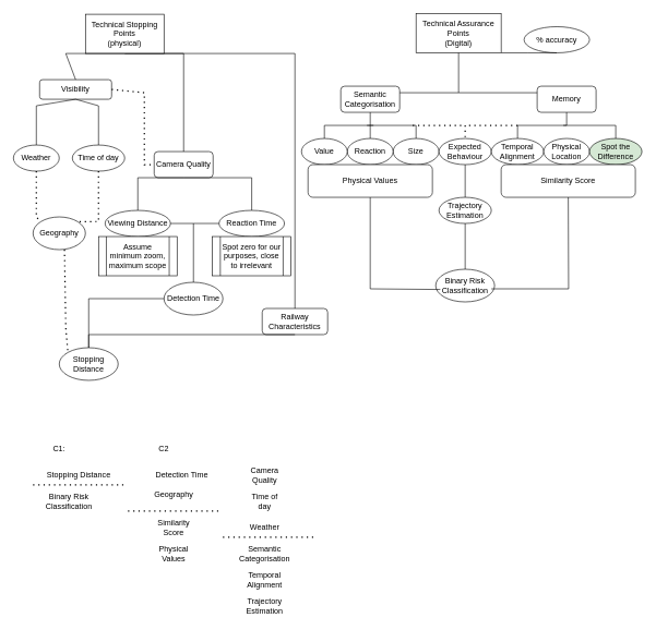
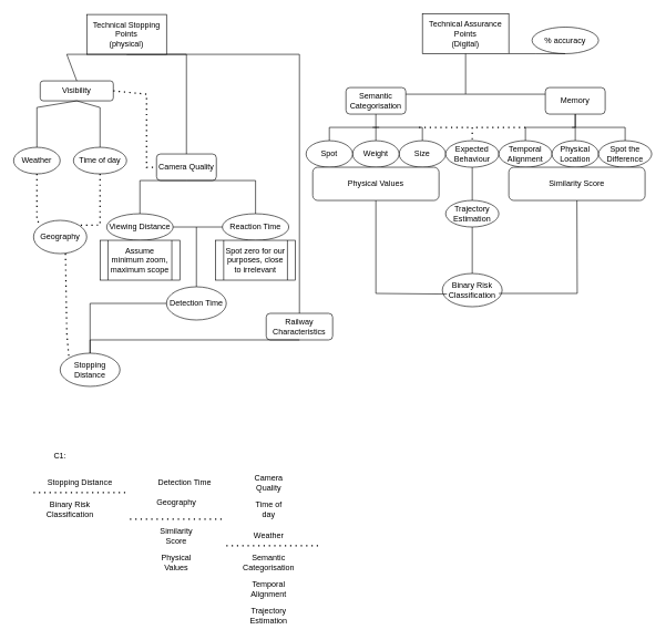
+ <mxCell id="69" value="" style="endArrow=none;html=1;rounded=0;entryX=0.5;entryY=1;entryDx=0;entryDy=0;exitX=0.5;exitY=0;exitDx=0;exitDy=0;" edge="1" parent="1" source="62" target="60"><mxGeometry width="50" height="50" relative="1" as="geometry"><mxPoint x="650" y="441" as="sourcePoint" /><mxPoint x="700" y="391" as="targetPoint" /></mxGeometry></mxCell>
- <mxCell id="54" value="Value" style="ellipse;whiteSpace=wrap;html=1;" vertex="1" parent="1"><mxGeometry x="460" y="211" width="70" height="40" as="geometry" /></mxCell>
+ <mxCell id="54" value="Spot" style="ellipse;whiteSpace=wrap;html=1;" vertex="1" parent="1"><mxGeometry x="460" y="211" width="70" height="40" as="geometry" /></mxCell>
- <mxCell id="53" value="Reaction" style="ellipse;whiteSpace=wrap;html=1;" vertex="1" parent="1"><mxGeometry x="530" y="211" width="70" height="40" as="geometry" /></mxCell>
+ <mxCell id="53" value="Weight" style="ellipse;whiteSpace=wrap;html=1;" vertex="1" parent="1"><mxGeometry x="530" y="211" width="70" height="40" as="geometry" /></mxCell>
- <mxCell id="73" value="Spot the Difference" style="ellipse;whiteSpace=wrap;html=1;fillColor=#d5e8d4;" vertex="1" parent="1"><mxGeometry x="900" y="211" width="80" height="40" as="geometry" /></mxCell>
+ <mxCell id="73" value="Spot the Difference" style="ellipse;whiteSpace=wrap;html=1;" vertex="1" parent="1"><mxGeometry x="900" y="211" width="80" height="40" as="geometry" /></mxCell>
- <mxCell id="27" value="C2" style="text;html=1;strokeColor=none;fillColor=none;align=center;verticalAlign=middle;whiteSpace=wrap;rounded=0;" vertex="1" parent="1"><mxGeometry x="220" y="671" width="60" height="30" as="geometry" /></mxCell>
